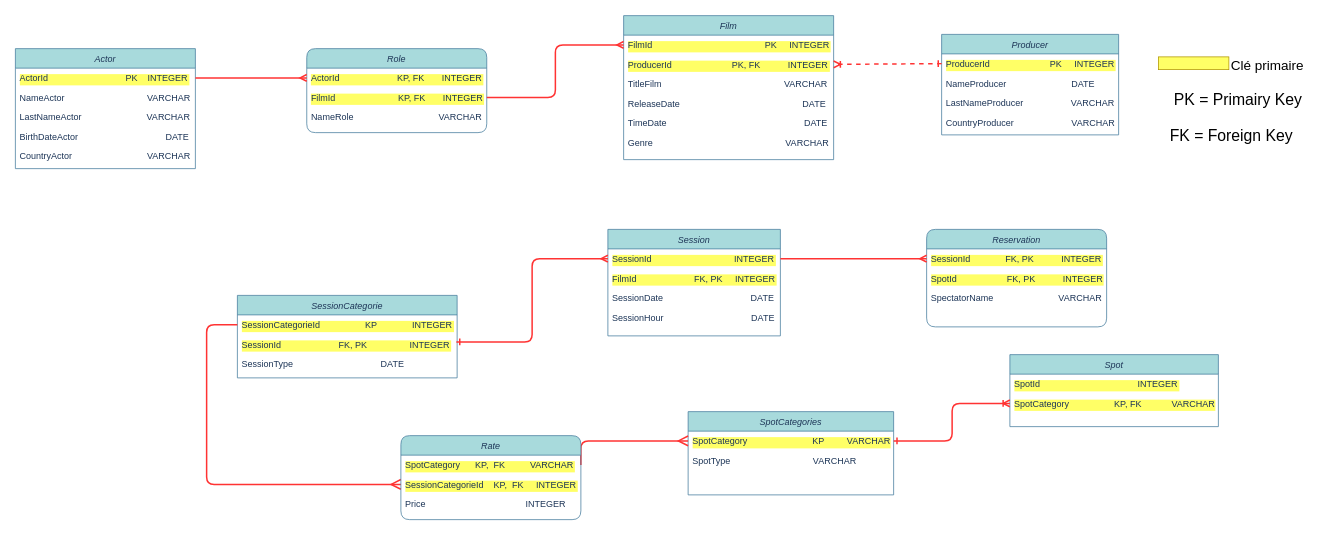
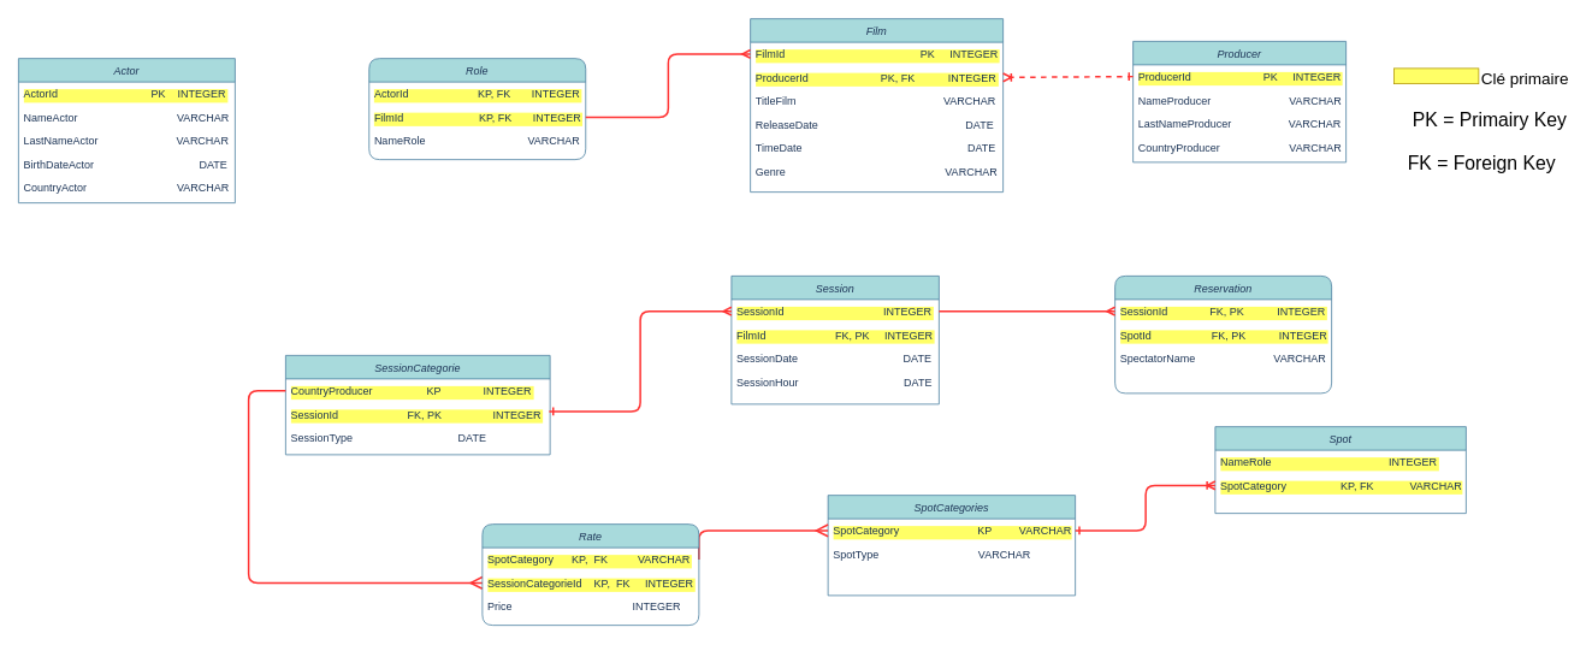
- <mxCell id="65" value="" style="edgeStyle=elbowEdgeStyle;elbow=horizontal;endArrow=none;html=1;strokeColor=#FF3333;strokeWidth=2;entryX=1;entryY=0.5;entryDx=0;entryDy=0;endFill=0;startArrow=ERmany;startFill=0;exitX=0;exitY=0.5;exitDx=0;exitDy=0;" parent="1" source="48" target="3" edge="1"><mxGeometry width="50" height="50" relative="1" as="geometry"><mxPoint x="425.5" y="113" as="sourcePoint" /><mxPoint x="243" y="183" as="targetPoint" /></mxGeometry></mxCell>
- <mxCell id="17" value="NameProducer                          DATE        " style="text;align=left;verticalAlign=top;spacingLeft=4;spacingRight=4;overflow=hidden;rotatable=0;points=[[0,0.5],[1,0.5]];portConstraint=eastwest;rounded=0;shadow=0;html=0;fontColor=#1D3557;" parent="15" vertex="1"><mxGeometry y="52" width="236" height="26" as="geometry" /></mxCell>
+ <mxCell id="17" value="NameProducer                          VARCHAR        " style="text;align=left;verticalAlign=top;spacingLeft=4;spacingRight=4;overflow=hidden;rotatable=0;points=[[0,0.5],[1,0.5]];portConstraint=eastwest;rounded=0;shadow=0;html=0;fontColor=#1D3557;" parent="15" vertex="1"><mxGeometry y="52" width="236" height="26" as="geometry" /></mxCell>
- <mxCell id="39" value="SessionCategorieId                  KP              INTEGER" style="text;align=left;verticalAlign=top;spacingLeft=4;spacingRight=4;overflow=hidden;rotatable=0;points=[[0,0.5],[1,0.5]];portConstraint=eastwest;fontColor=#1D3557;labelBackgroundColor=#FFFF66;" parent="38" vertex="1"><mxGeometry y="26" width="293" height="26" as="geometry" /></mxCell>
+ <mxCell id="39" value="CountryProducer                  KP              INTEGER" style="text;align=left;verticalAlign=top;spacingLeft=4;spacingRight=4;overflow=hidden;rotatable=0;points=[[0,0.5],[1,0.5]];portConstraint=eastwest;fontColor=#1D3557;labelBackgroundColor=#FFFF66;" parent="38" vertex="1"><mxGeometry y="26" width="293" height="26" as="geometry" /></mxCell>
- <mxCell id="30" value="SpotId                                       INTEGER" style="text;align=left;verticalAlign=top;spacingLeft=4;spacingRight=4;overflow=hidden;rotatable=0;points=[[0,0.5],[1,0.5]];portConstraint=eastwest;fontColor=#1D3557;labelBackgroundColor=#FFFF66;" parent="29" vertex="1"><mxGeometry y="26" width="278" height="26" as="geometry" /></mxCell>
+ <mxCell id="30" value="NameRole                                       INTEGER" style="text;align=left;verticalAlign=top;spacingLeft=4;spacingRight=4;overflow=hidden;rotatable=0;points=[[0,0.5],[1,0.5]];portConstraint=eastwest;fontColor=#1D3557;labelBackgroundColor=#FFFF66;" parent="29" vertex="1"><mxGeometry y="26" width="278" height="26" as="geometry" /></mxCell>
